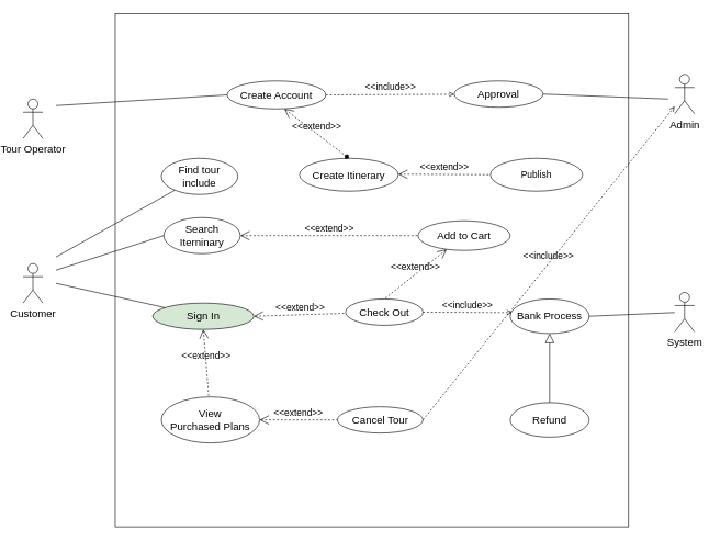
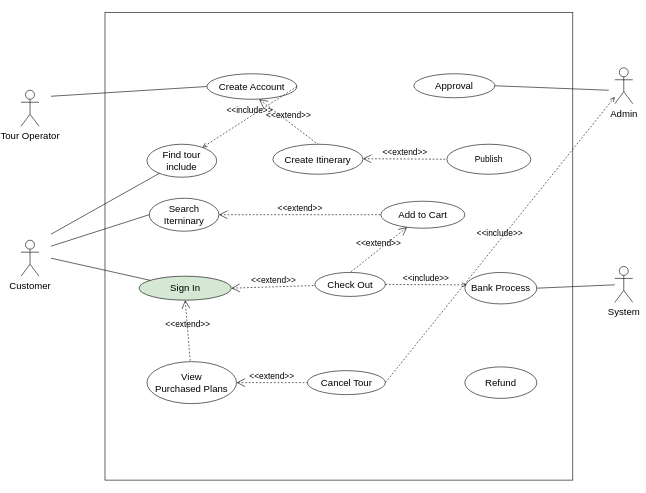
- <mxCell id="17" value="&amp;lt;&amp;lt;include&amp;gt;&amp;gt;" style="edgeStyle=none;html=1;endArrow=open;verticalAlign=bottom;dashed=1;labelBackgroundColor=none;fontSize=14;exitX=1;exitY=0.5;exitDx=0;exitDy=0;" parent="1" source="10" target="11" edge="1"><mxGeometry width="160" relative="1" as="geometry"><mxPoint x="670" y="100" as="sourcePoint" /><mxPoint x="830" y="100" as="targetPoint" /></mxGeometry></mxCell>
+ <mxCell id="17" value="&amp;lt;&amp;lt;include&amp;gt;&amp;gt;" style="edgeStyle=none;html=1;endArrow=open;verticalAlign=bottom;dashed=1;labelBackgroundColor=none;fontSize=14;exitX=1;exitY=0.5;exitDx=0;exitDy=0;" parent="1" source="10" target="37" edge="1"><mxGeometry width="160" relative="1" as="geometry"><mxPoint x="670" y="100" as="sourcePoint" /><mxPoint x="830" y="100" as="targetPoint" /></mxGeometry></mxCell>
- <mxCell id="34" value="&amp;lt;&amp;lt;extend&amp;gt;&amp;gt;" style="edgeStyle=none;html=1;startArrow=open;endArrow=diamond;startSize=12;verticalAlign=bottom;dashed=1;labelBackgroundColor=none;fontSize=14;exitX=0.579;exitY=1;exitDx=0;exitDy=0;exitPerimeter=0;entryX=0.5;entryY=0;entryDx=0;entryDy=0;" parent="1" source="10" target="6" edge="1"><mxGeometry width="160" relative="1" as="geometry"><mxPoint x="560" y="190" as="sourcePoint" /><mxPoint x="720" y="190" as="targetPoint" /></mxGeometry></mxCell>
+ <mxCell id="34" value="&amp;lt;&amp;lt;extend&amp;gt;&amp;gt;" style="edgeStyle=none;html=1;startArrow=open;endArrow=none;startSize=12;verticalAlign=bottom;dashed=1;labelBackgroundColor=none;fontSize=14;exitX=0.579;exitY=1;exitDx=0;exitDy=0;exitPerimeter=0;entryX=0.5;entryY=0;entryDx=0;entryDy=0;" parent="1" source="10" target="6" edge="1"><mxGeometry width="160" relative="1" as="geometry"><mxPoint x="560" y="190" as="sourcePoint" /><mxPoint x="720" y="190" as="targetPoint" /></mxGeometry></mxCell>
- <mxCell id="29" value="" style="edgeStyle=none;html=1;endArrow=block;endFill=0;endSize=12;verticalAlign=bottom;fontSize=14;exitX=0.5;exitY=0;exitDx=0;exitDy=0;" parent="1" source="26" target="13" edge="1"><mxGeometry width="160" relative="1" as="geometry"><mxPoint x="400" y="460" as="sourcePoint" /><mxPoint x="560" y="460" as="targetPoint" /></mxGeometry></mxCell>
